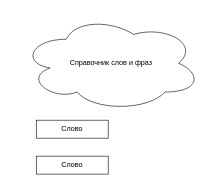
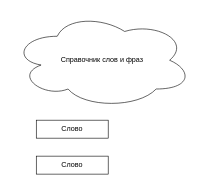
- <mxCell id="2" value="Справочник слов и фраз" style="ellipse;shape=cloud;whiteSpace=wrap;html=1;" vertex="1" parent="1"><mxGeometry x="35" y="25" width="300" height="160" as="geometry" /></mxCell>
+ <mxCell id="2" value="Справочник слов и фраз" style="ellipse;shape=cloud;whiteSpace=wrap;html=1;" vertex="1" parent="1"><mxGeometry x="20" y="20" width="300" height="160" as="geometry" /></mxCell>
